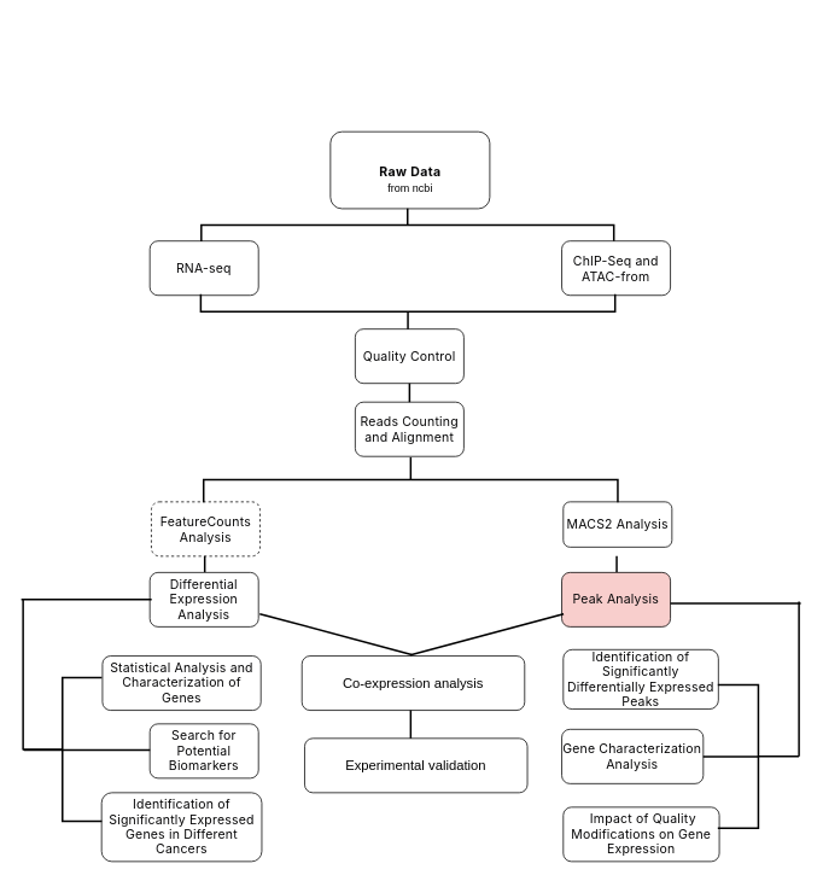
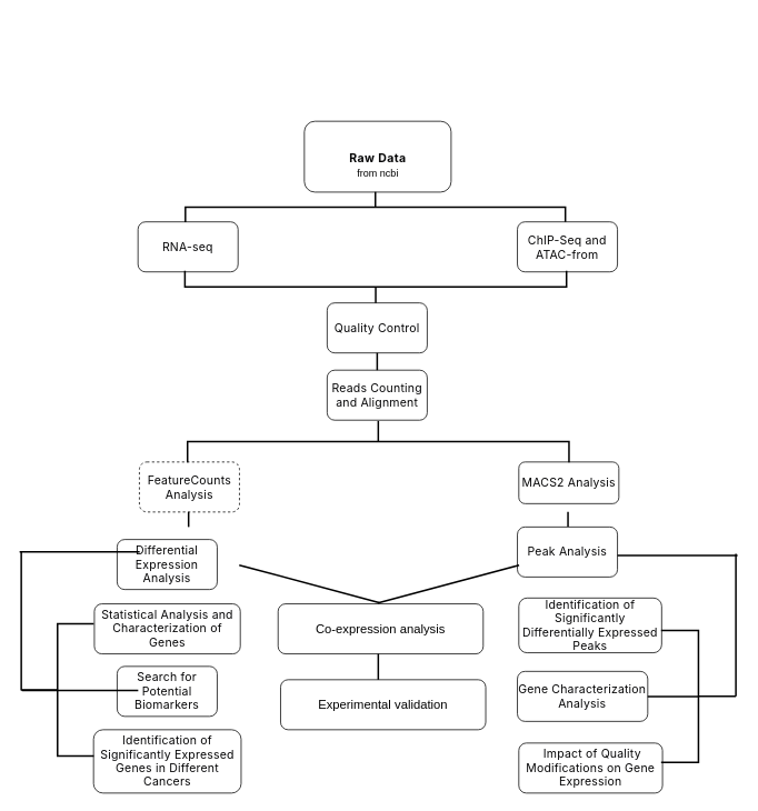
- <mxCell id="20" value="&lt;span style=&quot;color: rgb(6, 6, 7); font-family: -apple-system, blinkmacsystemfont, &amp;quot;Helvetica Neue&amp;quot;, helvetica, &amp;quot;segoe ui&amp;quot;, arial, roboto, &amp;quot;PingFang SC&amp;quot;, miui, &amp;quot;Hiragino Sans GB&amp;quot;, &amp;quot;Microsoft Yahei&amp;quot;, sans-serif; font-size: 14px; letter-spacing: 0.25px; text-align: start; white-space-collapse: preserve;&quot;&gt;Differential Expression Analysis&lt;/span&gt;" style="rounded=1;whiteSpace=wrap;html=1;" vertex="1" parent="1"><mxGeometry x="165" y="631.77" width="120" height="60" as="geometry" /></mxCell>
+ <mxCell id="20" value="&lt;span style=&quot;color: rgb(6, 6, 7); font-family: -apple-system, blinkmacsystemfont, &amp;quot;Helvetica Neue&amp;quot;, helvetica, &amp;quot;segoe ui&amp;quot;, arial, roboto, &amp;quot;PingFang SC&amp;quot;, miui, &amp;quot;Hiragino Sans GB&amp;quot;, &amp;quot;Microsoft Yahei&amp;quot;, sans-serif; font-size: 14px; letter-spacing: 0.25px; text-align: start; white-space-collapse: preserve;&quot;&gt;Differential Expression Analysis&lt;/span&gt;" style="rounded=1;whiteSpace=wrap;html=1;" vertex="1" parent="1"><mxGeometry x="140" y="646.77" width="120" height="60" as="geometry" /></mxCell>
- <mxCell id="19" value="&lt;span style=&quot;color: rgb(6, 6, 7); font-family: -apple-system, blinkmacsystemfont, &amp;quot;Helvetica Neue&amp;quot;, helvetica, &amp;quot;segoe ui&amp;quot;, arial, roboto, &amp;quot;PingFang SC&amp;quot;, miui, &amp;quot;Hiragino Sans GB&amp;quot;, &amp;quot;Microsoft Yahei&amp;quot;, sans-serif; font-size: 14px; letter-spacing: 0.25px; text-align: start; white-space-collapse: preserve;&quot;&gt;Peak Analysis&lt;/span&gt;" style="rounded=1;whiteSpace=wrap;html=1;labelBackgroundColor=none;fillColor=#f8cecc;" vertex="1" parent="1"><mxGeometry x="620" y="631.77" width="120" height="60" as="geometry" /></mxCell>
+ <mxCell id="19" value="&lt;span style=&quot;color: rgb(6, 6, 7); font-family: -apple-system, blinkmacsystemfont, &amp;quot;Helvetica Neue&amp;quot;, helvetica, &amp;quot;segoe ui&amp;quot;, arial, roboto, &amp;quot;PingFang SC&amp;quot;, miui, &amp;quot;Hiragino Sans GB&amp;quot;, &amp;quot;Microsoft Yahei&amp;quot;, sans-serif; font-size: 14px; letter-spacing: 0.25px; text-align: start; white-space-collapse: preserve;&quot;&gt;Peak Analysis&lt;/span&gt;" style="rounded=1;whiteSpace=wrap;html=1;labelBackgroundColor=none;" vertex="1" parent="1"><mxGeometry x="620" y="631.77" width="120" height="60" as="geometry" /></mxCell>
- <mxCell id="14" value="&lt;span style=&quot;color: rgb(6, 6, 7); font-family: -apple-system, blinkmacsystemfont, &amp;quot;Helvetica Neue&amp;quot;, helvetica, &amp;quot;segoe ui&amp;quot;, arial, roboto, &amp;quot;PingFang SC&amp;quot;, miui, &amp;quot;Hiragino Sans GB&amp;quot;, &amp;quot;Microsoft Yahei&amp;quot;, sans-serif; font-size: 14px; letter-spacing: 0.25px; text-align: start; white-space-collapse: preserve;&quot;&gt;Search for Potential Biomarkers&lt;/span&gt;" style="rounded=1;whiteSpace=wrap;html=1;" vertex="1" parent="1"><mxGeometry x="165" y="799" width="120" height="60" as="geometry" /></mxCell>
+ <mxCell id="14" value="&lt;span style=&quot;color: rgb(6, 6, 7); font-family: -apple-system, blinkmacsystemfont, &amp;quot;Helvetica Neue&amp;quot;, helvetica, &amp;quot;segoe ui&amp;quot;, arial, roboto, &amp;quot;PingFang SC&amp;quot;, miui, &amp;quot;Hiragino Sans GB&amp;quot;, &amp;quot;Microsoft Yahei&amp;quot;, sans-serif; font-size: 14px; letter-spacing: 0.25px; text-align: start; white-space-collapse: preserve;&quot;&gt;Search for Potential Biomarkers&lt;/span&gt;" style="rounded=1;whiteSpace=wrap;html=1;" vertex="1" parent="1"><mxGeometry x="140" y="799" width="120" height="60" as="geometry" /></mxCell>
